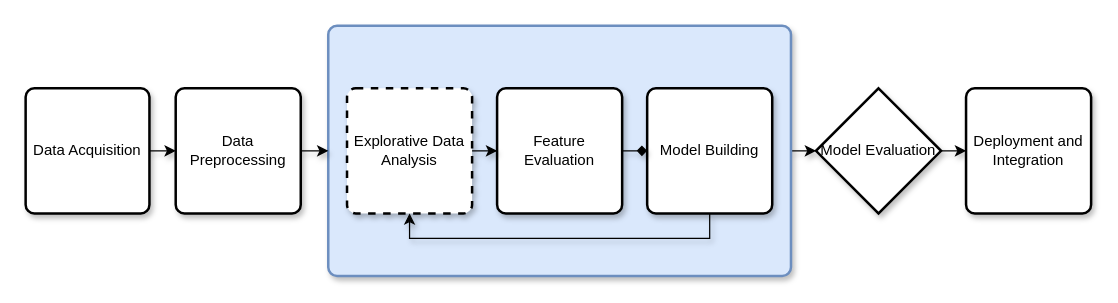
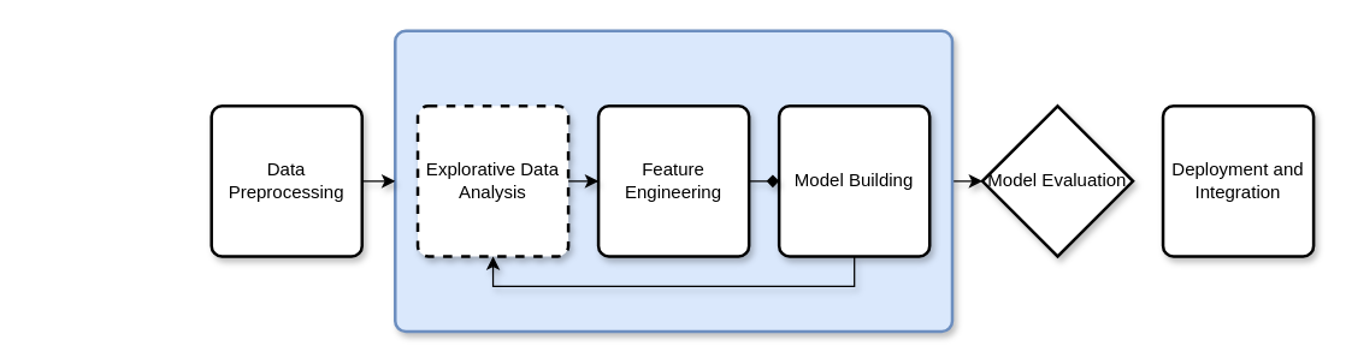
- <mxCell id="5" value="Data Acquisition" style="rounded=1;whiteSpace=wrap;html=1;absoluteArcSize=1;arcSize=14;strokeWidth=2;shadow=1;" vertex="1" parent="1"><mxGeometry x="20" y="70" width="99" height="100" as="geometry" /></mxCell>
- <mxCell id="4" style="edgeStyle=orthogonalEdgeStyle;rounded=0;orthogonalLoop=1;jettySize=auto;html=1;exitX=1;exitY=0.5;exitDx=0;exitDy=0;entryX=0;entryY=0.5;entryDx=0;entryDy=0;shadow=1;" edge="1" parent="1" source="5" target="7"><mxGeometry relative="1" as="geometry" /></mxCell>
- <mxCell id="13" value="Feature Evaluation" style="rounded=1;whiteSpace=wrap;html=1;absoluteArcSize=1;arcSize=14;strokeWidth=2;shadow=1;" vertex="1" parent="11"><mxGeometry x="120" width="100" height="100" as="geometry" /></mxCell>
+ <mxCell id="13" value="Feature Engineering" style="rounded=1;whiteSpace=wrap;html=1;absoluteArcSize=1;arcSize=14;strokeWidth=2;shadow=1;" vertex="1" parent="11"><mxGeometry x="120" width="100" height="100" as="geometry" /></mxCell>
- <mxCell id="8" style="edgeStyle=orthogonalEdgeStyle;rounded=0;orthogonalLoop=1;jettySize=auto;html=1;exitX=1;exitY=0.5;exitDx=0;exitDy=0;entryX=0;entryY=0.5;entryDx=0;entryDy=0;shadow=1;" edge="1" parent="1" source="9" target="10"><mxGeometry relative="1" as="geometry" /></mxCell>
